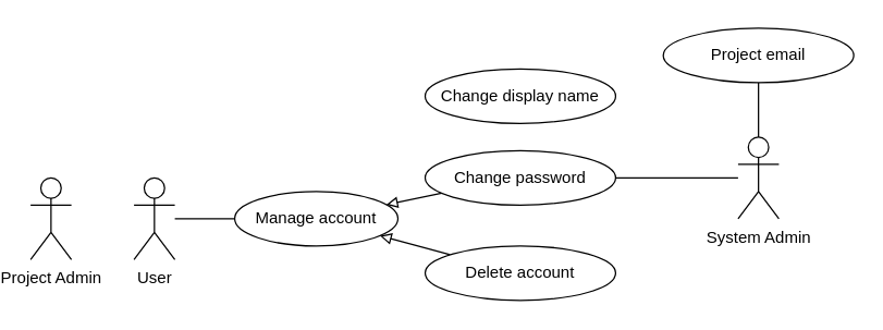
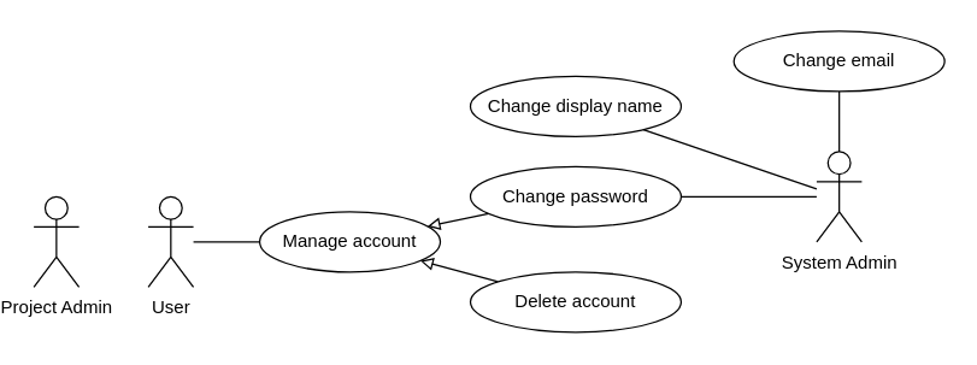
- <mxCell id="13" value="Project email" style="ellipse;whiteSpace=wrap;html=1;" parent="1" vertex="1"><mxGeometry x="485" y="20" width="140" height="40" as="geometry" /></mxCell>
+ <mxCell id="13" value="Change email" style="ellipse;whiteSpace=wrap;html=1;" parent="1" vertex="1"><mxGeometry x="485" y="20" width="140" height="40" as="geometry" /></mxCell>
+ <mxCell id="5" style="edgeStyle=none;rounded=0;orthogonalLoop=1;jettySize=auto;html=1;endArrow=none;endFill=0;" parent="1" source="8" target="10" edge="1"><mxGeometry relative="1" as="geometry" /></mxCell>
